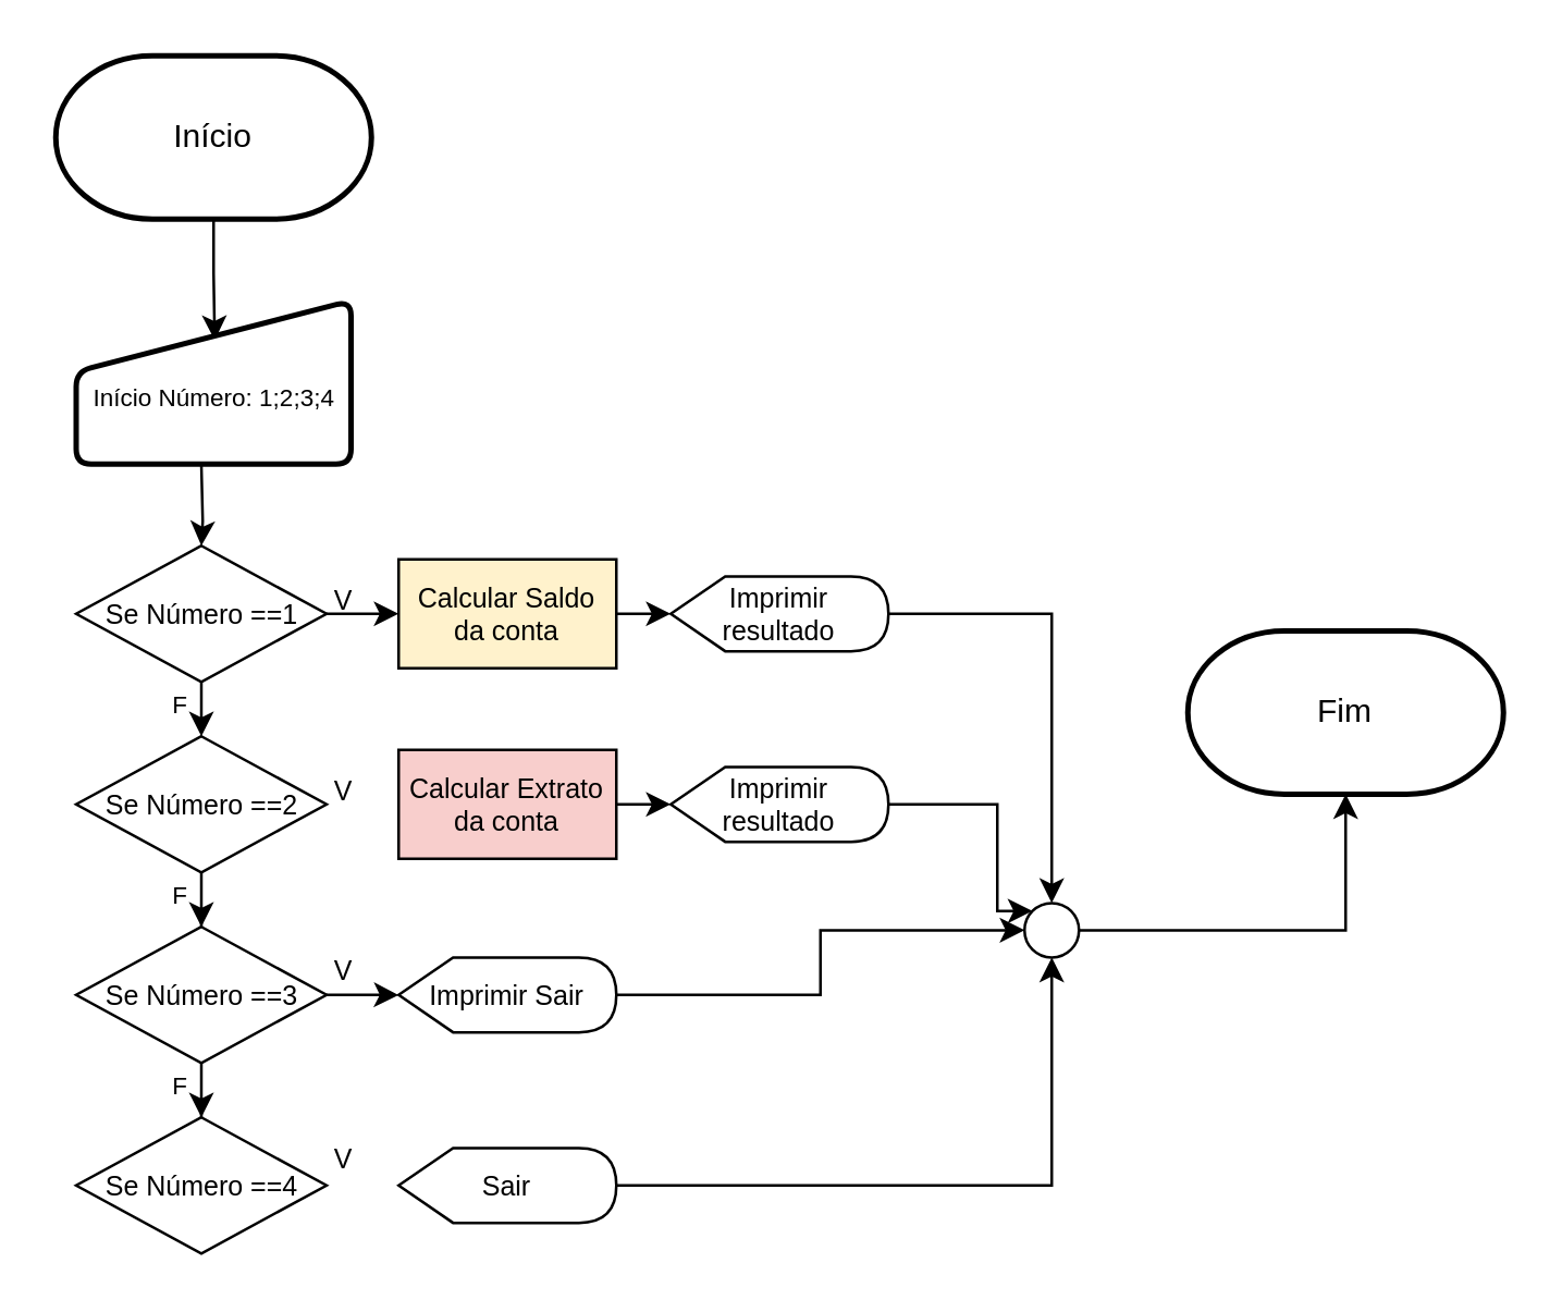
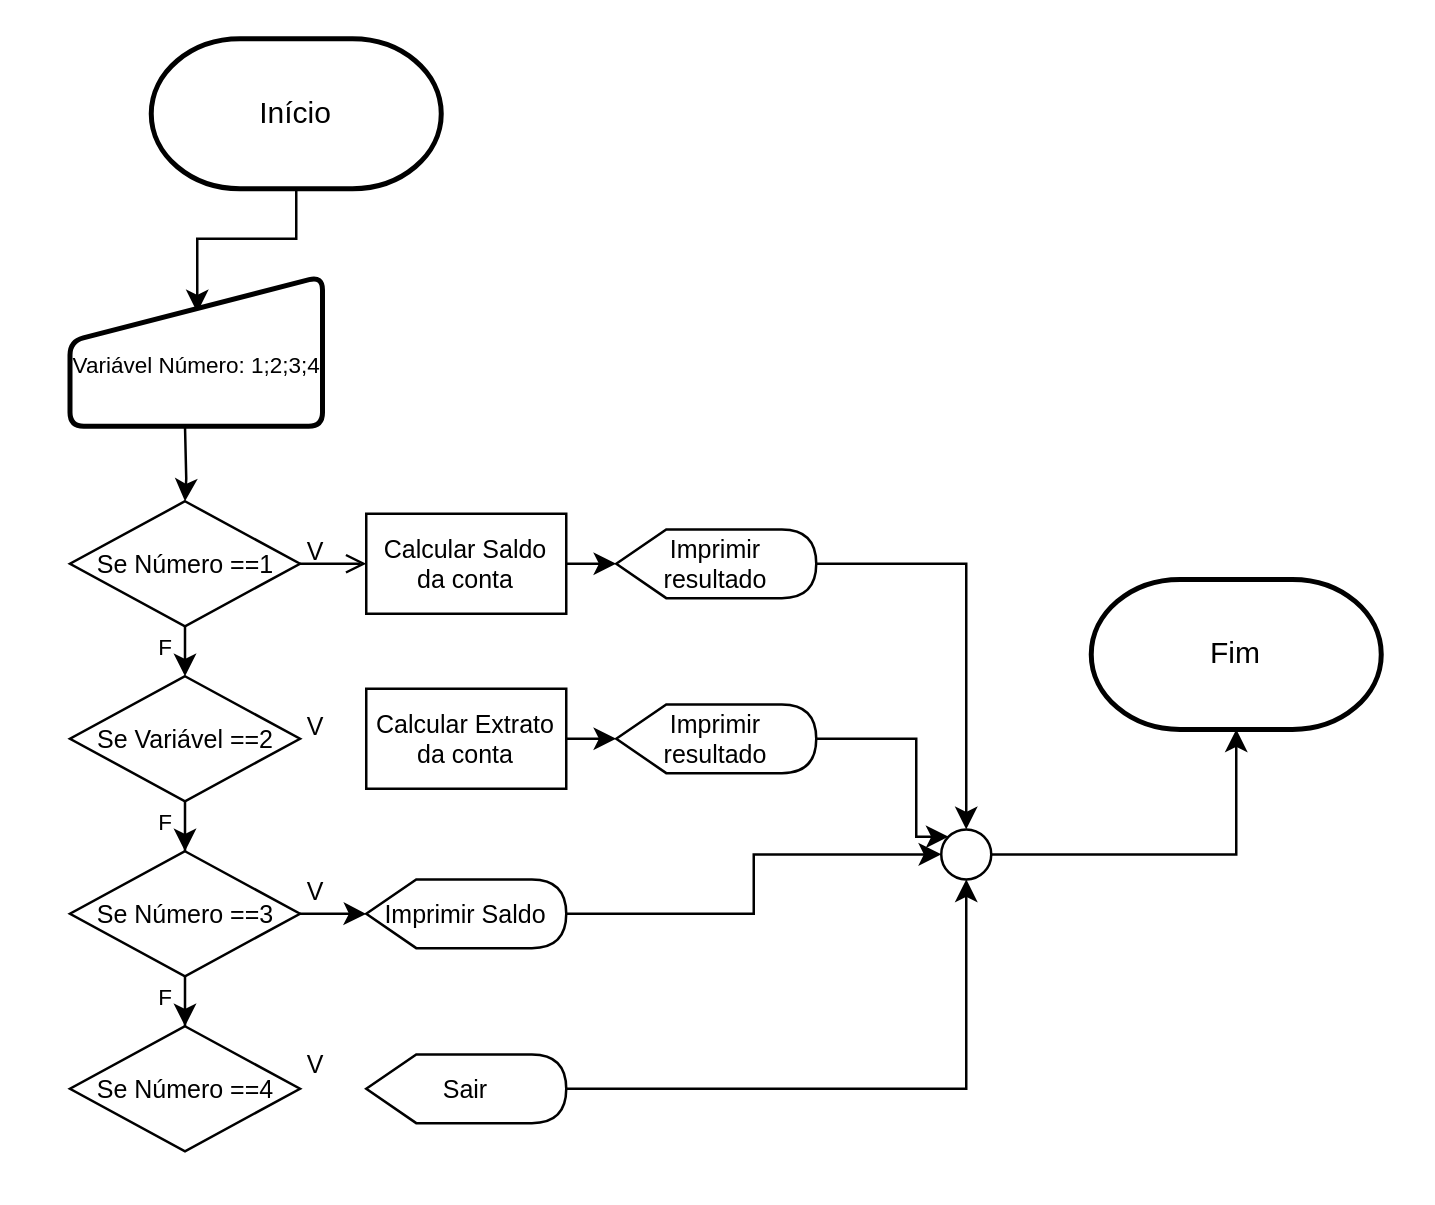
- <mxCell id="3" value="Início" style="strokeWidth=2;html=1;shape=mxgraph.flowchart.terminator;whiteSpace=wrap;" vertex="1" parent="1"><mxGeometry x="20" y="20" width="116" height="60" as="geometry" /></mxCell>
+ <mxCell id="3" value="Início" style="strokeWidth=2;html=1;shape=mxgraph.flowchart.terminator;whiteSpace=wrap;" vertex="1" parent="1"><mxGeometry x="60" y="15" width="116" height="60" as="geometry" /></mxCell>
- <mxCell id="4" value="&lt;div&gt;&lt;br&gt;&lt;/div&gt;&lt;div&gt;&lt;span style=&quot;background-color: initial;&quot;&gt;Início Número: 1;2;3;4&lt;/span&gt;&lt;/div&gt;" style="html=1;strokeWidth=2;shape=manualInput;whiteSpace=wrap;rounded=1;size=26;arcSize=11;fontSize=9;" vertex="1" parent="1"><mxGeometry x="27.5" y="110" width="101" height="60" as="geometry" /></mxCell>
+ <mxCell id="4" value="&lt;div&gt;&lt;br&gt;&lt;/div&gt;&lt;div&gt;&lt;span style=&quot;background-color: initial;&quot;&gt;Variável Número: 1;2;3;4&lt;/span&gt;&lt;/div&gt;" style="html=1;strokeWidth=2;shape=manualInput;whiteSpace=wrap;rounded=1;size=26;arcSize=11;fontSize=9;" vertex="1" parent="1"><mxGeometry x="27.5" y="110" width="101" height="60" as="geometry" /></mxCell>
- <mxCell id="6" value="" style="edgeStyle=orthogonalEdgeStyle;rounded=0;orthogonalLoop=1;jettySize=auto;html=1;entryX=0;entryY=0.5;entryDx=0;entryDy=0;" edge="1" parent="1" source="8" target="10"><mxGeometry relative="1" as="geometry"><mxPoint x="151.5" y="225" as="targetPoint" /></mxGeometry></mxCell>
+ <mxCell id="6" value="" style="edgeStyle=orthogonalEdgeStyle;rounded=0;orthogonalLoop=1;jettySize=auto;html=1;entryX=0;entryY=0.5;entryDx=0;entryDy=0;endArrow=open;" edge="1" parent="1" source="8" target="10"><mxGeometry relative="1" as="geometry"><mxPoint x="151.5" y="225" as="targetPoint" /></mxGeometry></mxCell>
- <mxCell id="10" value="Calcular Saldo da conta" style="rounded=0;whiteSpace=wrap;html=1;fontSize=10;fillColor=#fff2cc;" vertex="1" parent="1"><mxGeometry x="146" y="205" width="80" height="40" as="geometry" /></mxCell>
+ <mxCell id="10" value="Calcular Saldo da conta" style="rounded=0;whiteSpace=wrap;html=1;fontSize=10;" vertex="1" parent="1"><mxGeometry x="146" y="205" width="80" height="40" as="geometry" /></mxCell>
- <mxCell id="14" value="Se Número ==2" style="rhombus;whiteSpace=wrap;html=1;fontSize=10;" vertex="1" parent="1"><mxGeometry x="27.5" y="270" width="92" height="50" as="geometry" /></mxCell>
+ <mxCell id="14" value="Se Variável ==2" style="rhombus;whiteSpace=wrap;html=1;fontSize=10;" vertex="1" parent="1"><mxGeometry x="27.5" y="270" width="92" height="50" as="geometry" /></mxCell>
- <mxCell id="20" value="Calcular Extrato da conta" style="rounded=0;whiteSpace=wrap;html=1;fontSize=10;fillColor=#f8cecc;" vertex="1" parent="1"><mxGeometry x="146" y="275" width="80" height="40" as="geometry" /></mxCell>
+ <mxCell id="20" value="Calcular Extrato da conta" style="rounded=0;whiteSpace=wrap;html=1;fontSize=10;" vertex="1" parent="1"><mxGeometry x="146" y="275" width="80" height="40" as="geometry" /></mxCell>
- <mxCell id="24" value="Imprimir Sair" style="shape=display;whiteSpace=wrap;html=1;fontSize=10;" vertex="1" parent="1"><mxGeometry x="146" y="351.25" width="80" height="27.5" as="geometry" /></mxCell>
+ <mxCell id="24" value="Imprimir Saldo" style="shape=display;whiteSpace=wrap;html=1;fontSize=10;" vertex="1" parent="1"><mxGeometry x="146" y="351.25" width="80" height="27.5" as="geometry" /></mxCell>
